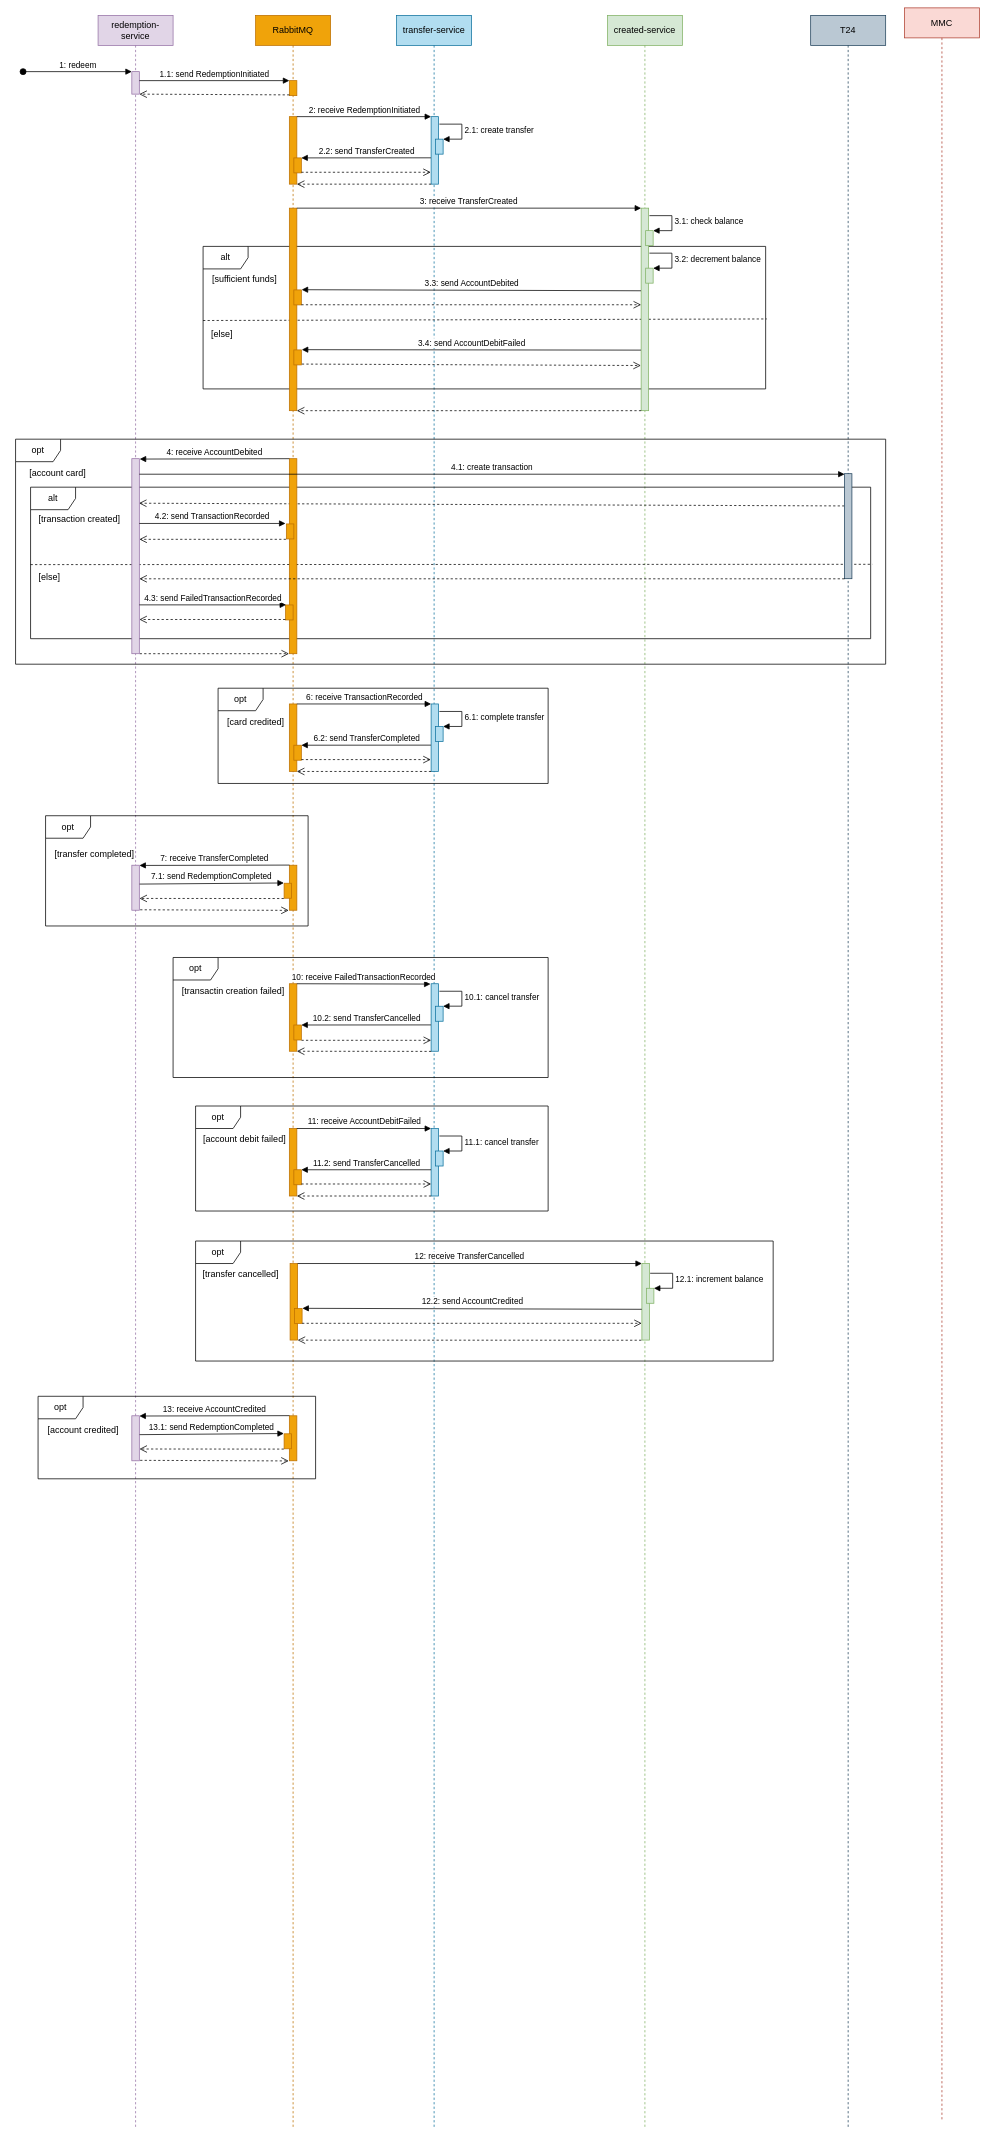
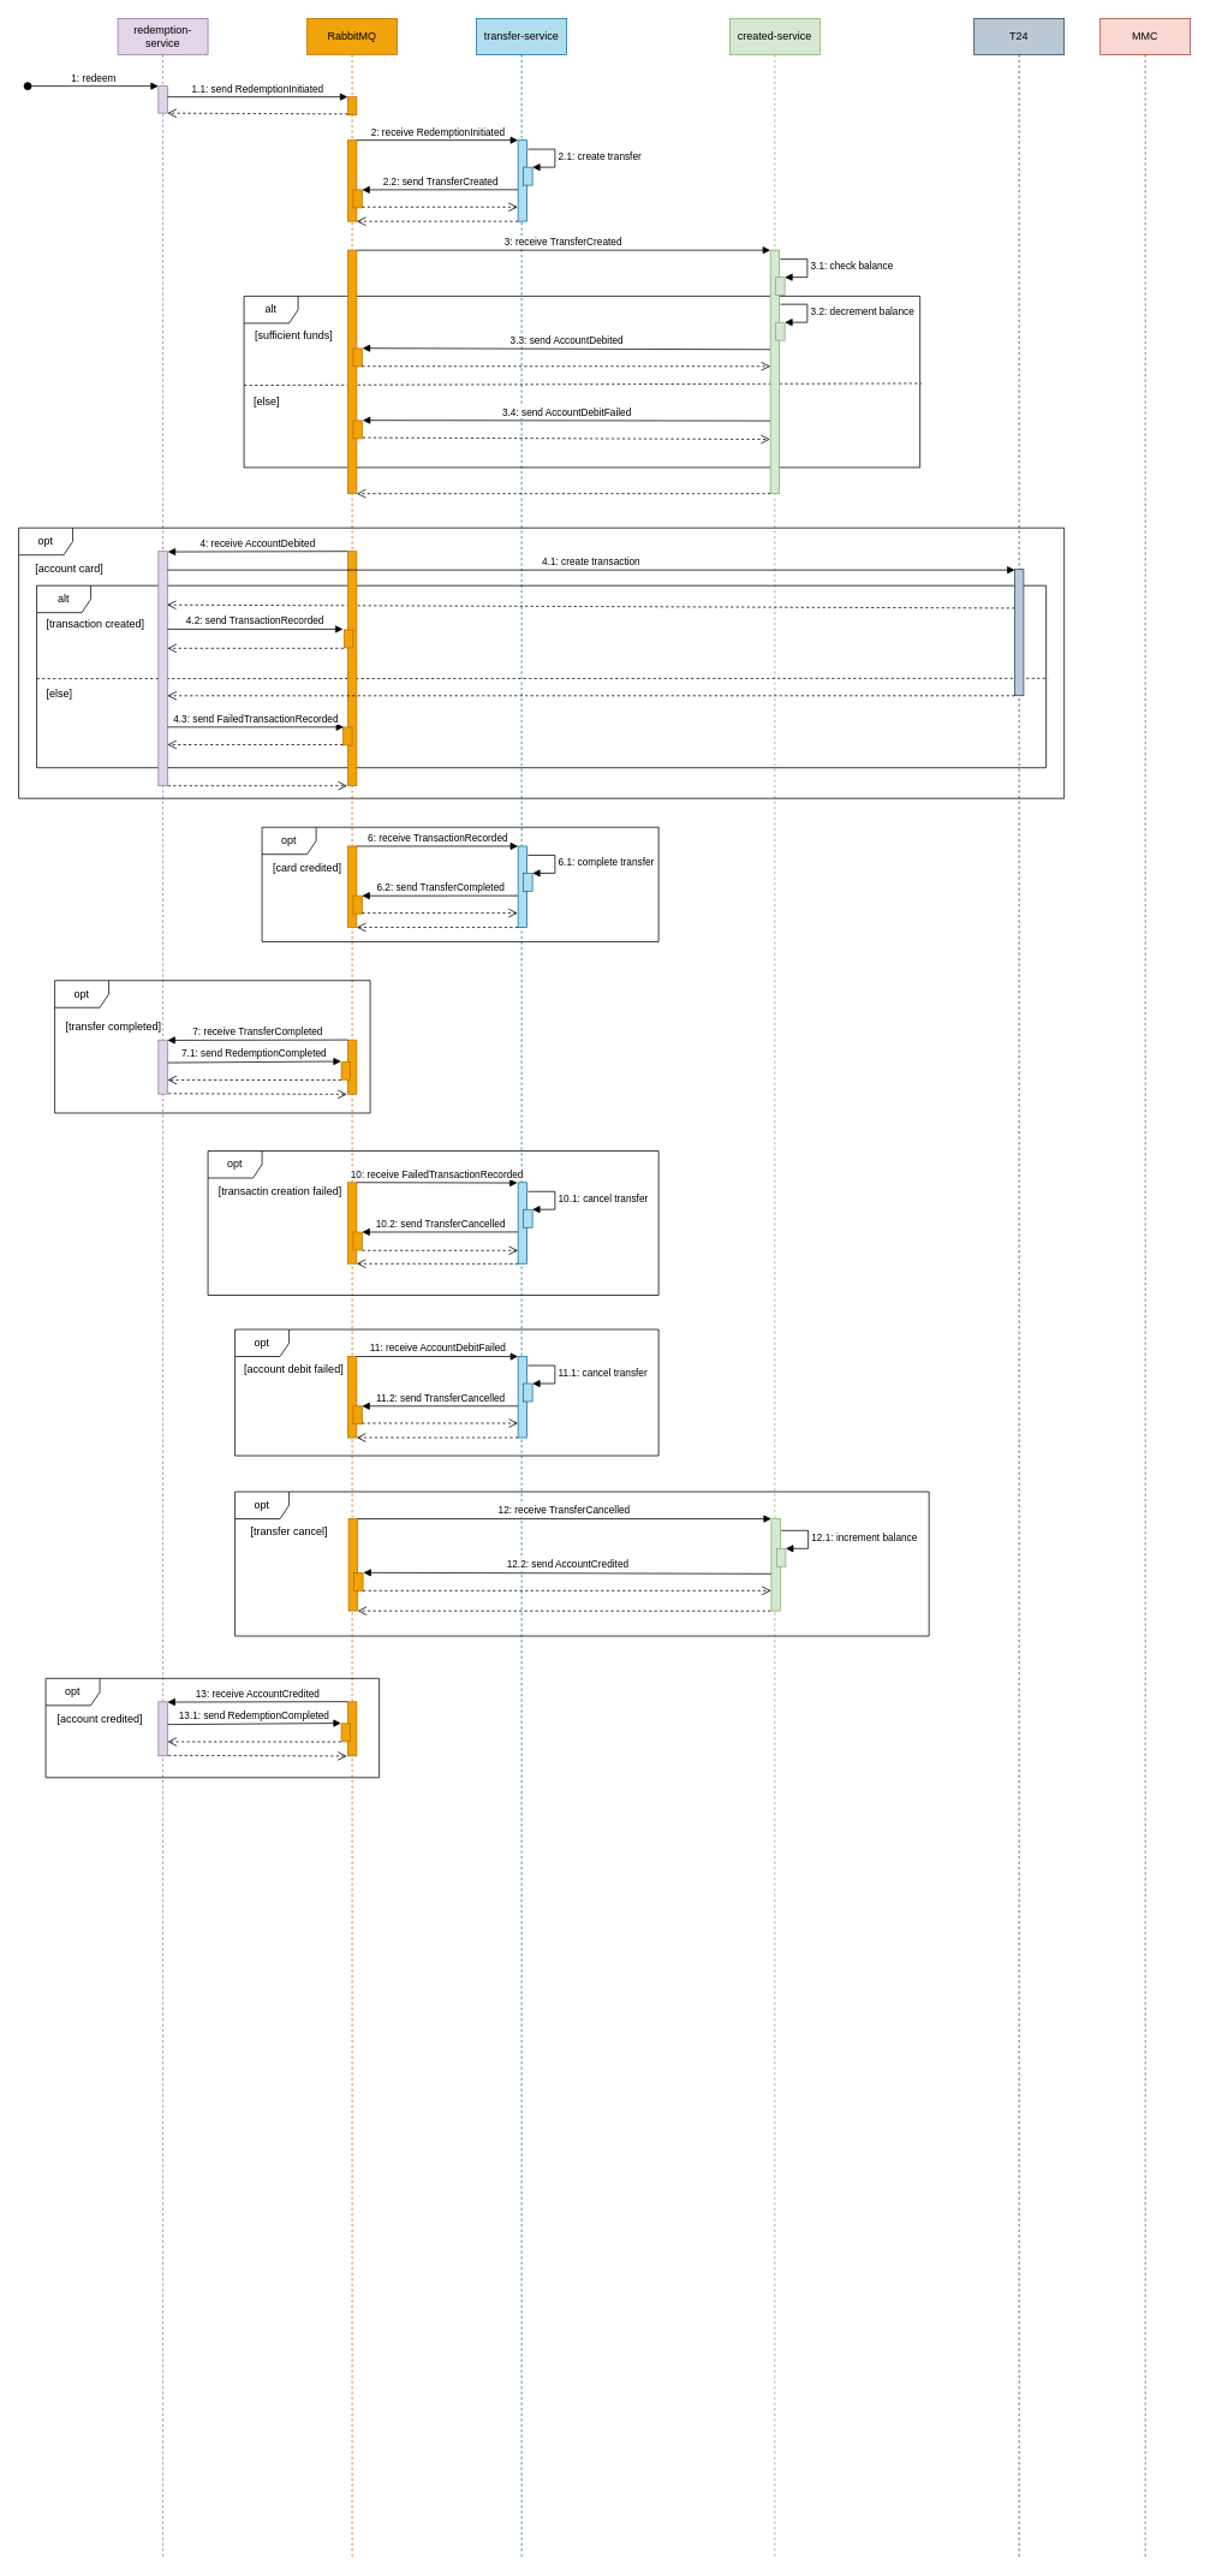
- <mxCell id="7" value="MMC" style="shape=umlLifeline;perimeter=lifelinePerimeter;whiteSpace=wrap;html=1;container=1;dropTarget=0;collapsible=0;recursiveResize=0;outlineConnect=0;portConstraint=eastwest;newEdgeStyle={&quot;curved&quot;:0,&quot;rounded&quot;:0};fillColor=#fad9d5;strokeColor=#ae4132;" parent="1" vertex="1"><mxGeometry x="1205" y="10" width="100" height="2815" as="geometry" /></mxCell>
+ <mxCell id="7" value="MMC" style="shape=umlLifeline;perimeter=lifelinePerimeter;whiteSpace=wrap;html=1;container=1;dropTarget=0;collapsible=0;recursiveResize=0;outlineConnect=0;portConstraint=eastwest;newEdgeStyle={&quot;curved&quot;:0,&quot;rounded&quot;:0};fillColor=#fad9d5;strokeColor=#ae4132;" parent="1" vertex="1"><mxGeometry x="1220" y="20" width="100" height="2815" as="geometry" /></mxCell>
- <mxCell id="113" value="[transfer cancelled]" style="text;html=1;align=center;verticalAlign=middle;resizable=0;points=[];autosize=1;strokeColor=none;fillColor=none;container=0;" parent="111" vertex="1"><mxGeometry y="30" width="120" height="30" as="geometry" /></mxCell>
+ <mxCell id="113" value="[transfer cancel]" style="text;html=1;align=center;verticalAlign=middle;resizable=0;points=[];autosize=1;strokeColor=none;fillColor=none;container=0;" parent="111" vertex="1"><mxGeometry y="30" width="120" height="30" as="geometry" /></mxCell>
